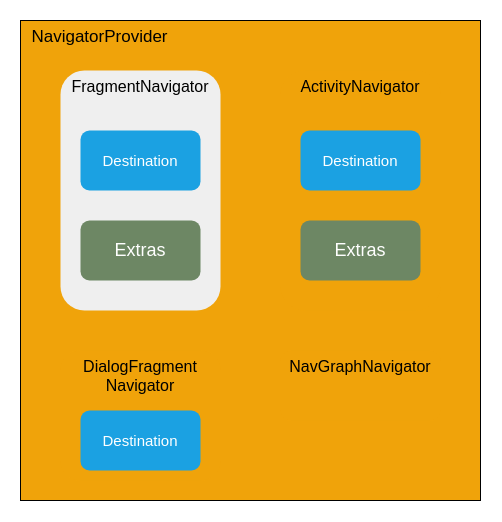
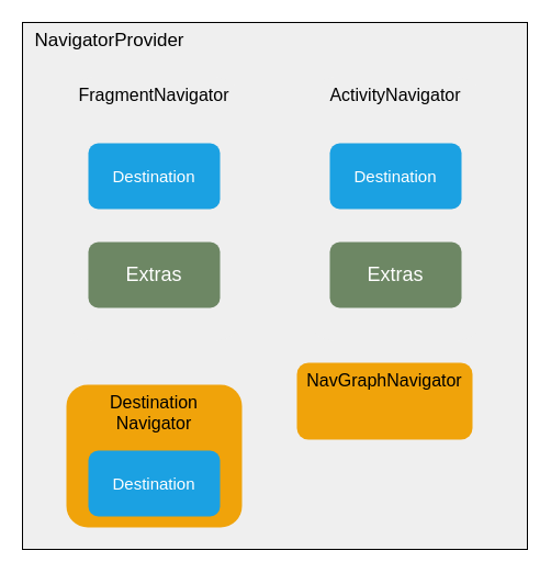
- <mxCell id="5" value="&lt;font style=&quot;font-size: 16px&quot;&gt;ActivityNavigator&lt;/font&gt;" style="rounded=1;whiteSpace=wrap;html=1;fillColor=#f0a30a;verticalAlign=top;strokeColor=none;fontColor=#000000;" vertex="1" parent="1"><mxGeometry x="280" y="70" width="160" height="240" as="geometry" /></mxCell>
+ <mxCell id="5" value="&lt;font style=&quot;font-size: 16px&quot;&gt;ActivityNavigator&lt;/font&gt;" style="rounded=1;whiteSpace=wrap;html=1;fillColor=#efefef;verticalAlign=top;strokeColor=none;fontColor=#000000;" vertex="1" parent="1"><mxGeometry x="280" y="70" width="160" height="240" as="geometry" /></mxCell>
- <mxCell id="2" value="&lt;font color=&quot;#000000&quot; style=&quot;font-size: 17px&quot;&gt;&amp;nbsp; NavigatorProvider&lt;/font&gt;" style="rounded=0;whiteSpace=wrap;html=1;fillColor=#f0a30a;verticalAlign=top;align=left;" vertex="1" parent="1"><mxGeometry x="20" y="20" width="460" height="480" as="geometry" /></mxCell>
+ <mxCell id="2" value="&lt;font color=&quot;#000000&quot; style=&quot;font-size: 17px&quot;&gt;&amp;nbsp; NavigatorProvider&lt;/font&gt;" style="rounded=0;whiteSpace=wrap;html=1;fillColor=#EFEFEF;verticalAlign=top;align=left;" vertex="1" parent="1"><mxGeometry x="20" y="20" width="460" height="480" as="geometry" /></mxCell>
- <mxCell id="10" value="&lt;font style=&quot;font-size: 16px&quot;&gt;DialogFragment&lt;br&gt;Navigator&lt;/font&gt;" style="rounded=1;whiteSpace=wrap;html=1;fillColor=#f0a30a;verticalAlign=top;strokeColor=none;fontColor=#000000;" vertex="1" parent="1"><mxGeometry x="60" y="350" width="160" height="130" as="geometry" /></mxCell>
+ <mxCell id="10" value="&lt;font style=&quot;font-size: 16px&quot;&gt;Destination&lt;br&gt;Navigator&lt;/font&gt;" style="rounded=1;whiteSpace=wrap;html=1;fillColor=#f0a30a;verticalAlign=top;strokeColor=none;fontColor=#000000;" vertex="1" parent="1"><mxGeometry x="60" y="350" width="160" height="130" as="geometry" /></mxCell>
- <mxCell id="4" value="&lt;font style=&quot;font-size: 16px&quot;&gt;NavGraphNavigator&lt;/font&gt;" style="rounded=1;whiteSpace=wrap;html=1;fillColor=#f0a30a;verticalAlign=top;strokeColor=none;fontColor=#000000;" vertex="1" parent="1"><mxGeometry x="280" y="350" width="160" height="70" as="geometry" /></mxCell>
+ <mxCell id="4" value="&lt;font style=&quot;font-size: 16px&quot;&gt;NavGraphNavigator&lt;/font&gt;" style="rounded=1;whiteSpace=wrap;html=1;fillColor=#f0a30a;verticalAlign=top;strokeColor=none;fontColor=#000000;" vertex="1" parent="1"><mxGeometry x="270" y="330" width="160" height="70" as="geometry" /></mxCell>
